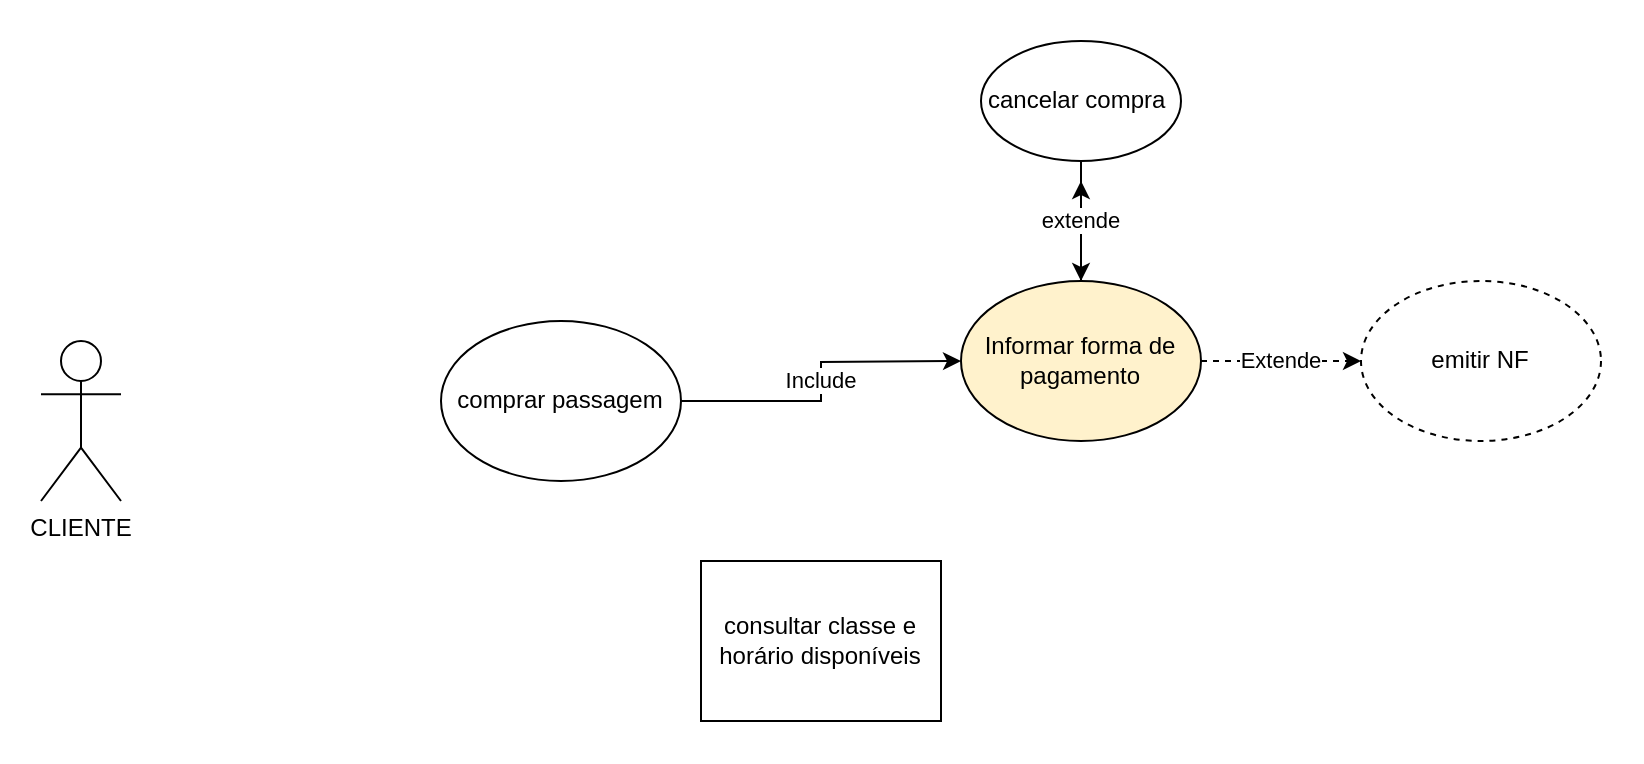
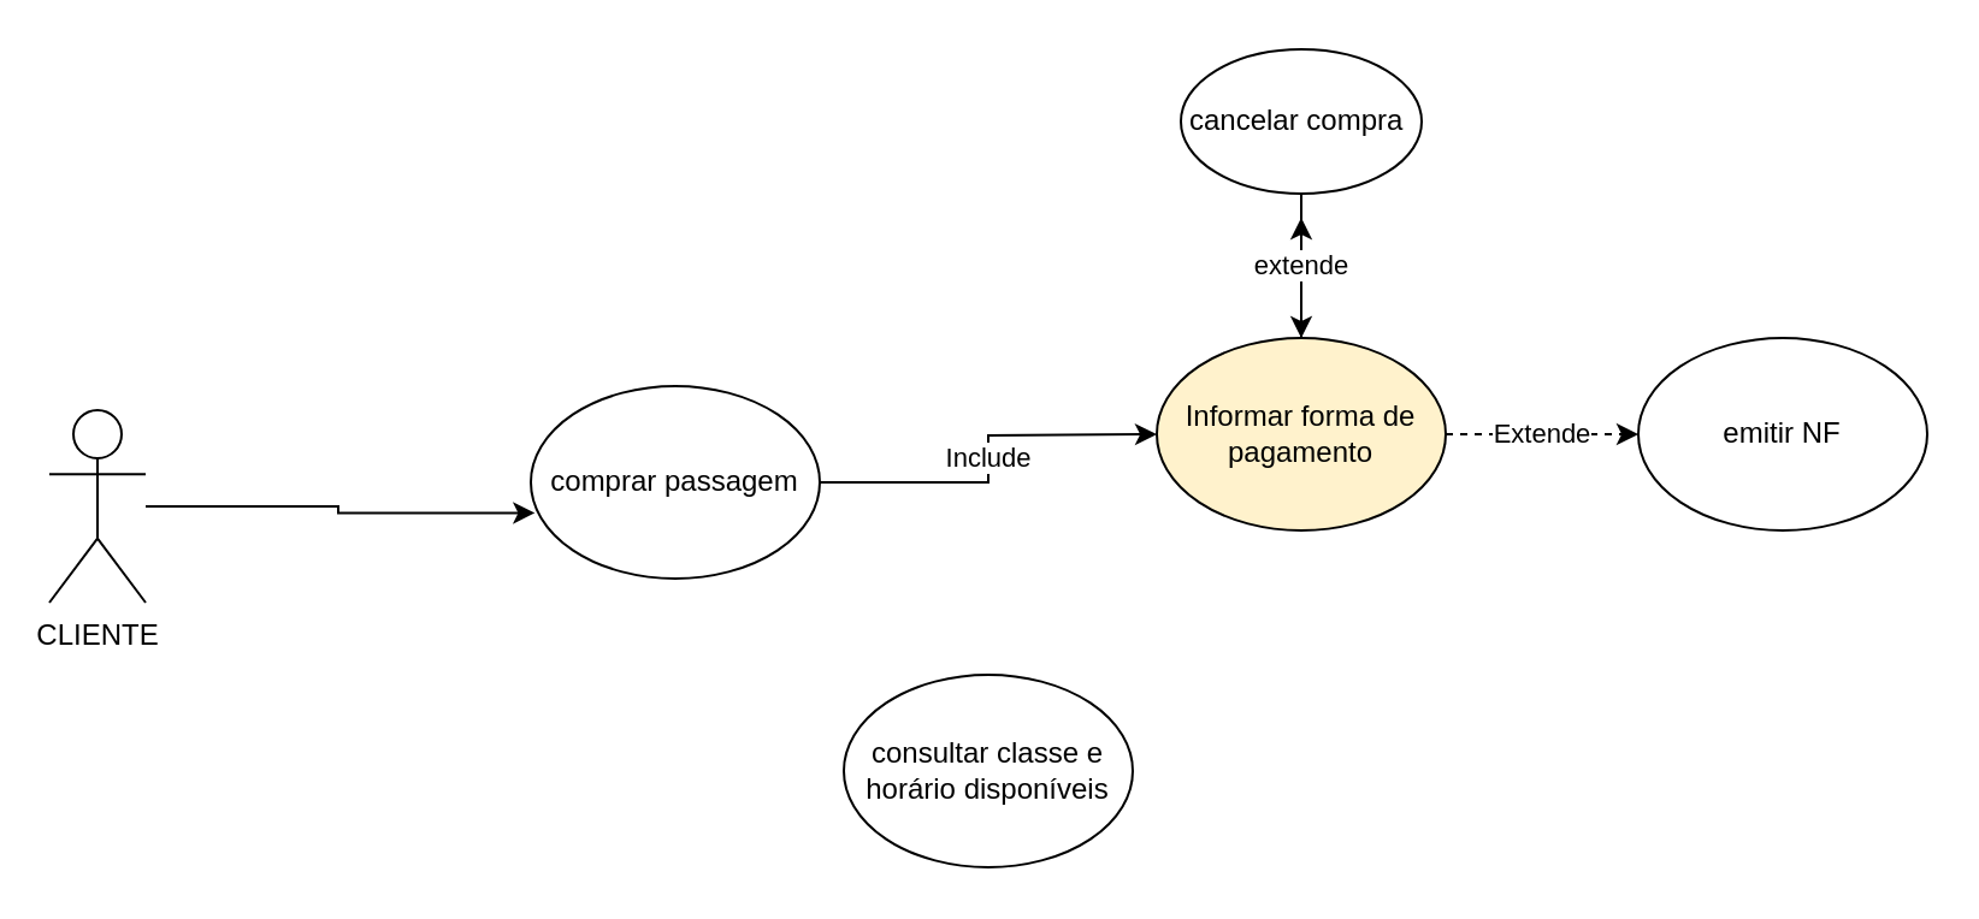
- <mxCell id="10" value="&lt;font style=&quot;vertical-align: inherit&quot;&gt;&lt;font style=&quot;vertical-align: inherit&quot;&gt;emitir NF&lt;/font&gt;&lt;/font&gt;" style="ellipse;whiteSpace=wrap;html=1;dashed=1;" parent="1" vertex="1"><mxGeometry x="680" y="140" width="120" height="80" as="geometry" /></mxCell>
+ <mxCell id="10" value="&lt;font style=&quot;vertical-align: inherit&quot;&gt;&lt;font style=&quot;vertical-align: inherit&quot;&gt;emitir NF&lt;/font&gt;&lt;/font&gt;" style="ellipse;whiteSpace=wrap;html=1;" parent="1" vertex="1"><mxGeometry x="680" y="140" width="120" height="80" as="geometry" /></mxCell>
+ <mxCell id="2" style="edgeStyle=orthogonalEdgeStyle;rounded=0;orthogonalLoop=1;jettySize=auto;html=1;entryX=0.014;entryY=0.659;entryDx=0;entryDy=0;entryPerimeter=0;" edge="1" parent="1" source="3" target="5"><mxGeometry relative="1" as="geometry" /></mxCell>
- <mxCell id="6" value="&lt;font style=&quot;vertical-align: inherit&quot;&gt;&lt;font style=&quot;vertical-align: inherit&quot;&gt;consultar classe e horário disponíveis&lt;/font&gt;&lt;/font&gt;" style="whiteSpace=wrap;html=1;rounded=0;" parent="1" vertex="1"><mxGeometry x="350" y="280" width="120" height="80" as="geometry" /></mxCell>
+ <mxCell id="6" value="&lt;font style=&quot;vertical-align: inherit&quot;&gt;&lt;font style=&quot;vertical-align: inherit&quot;&gt;consultar classe e horário disponíveis&lt;/font&gt;&lt;/font&gt;" style="ellipse;whiteSpace=wrap;html=1;" parent="1" vertex="1"><mxGeometry x="350" y="280" width="120" height="80" as="geometry" /></mxCell>
